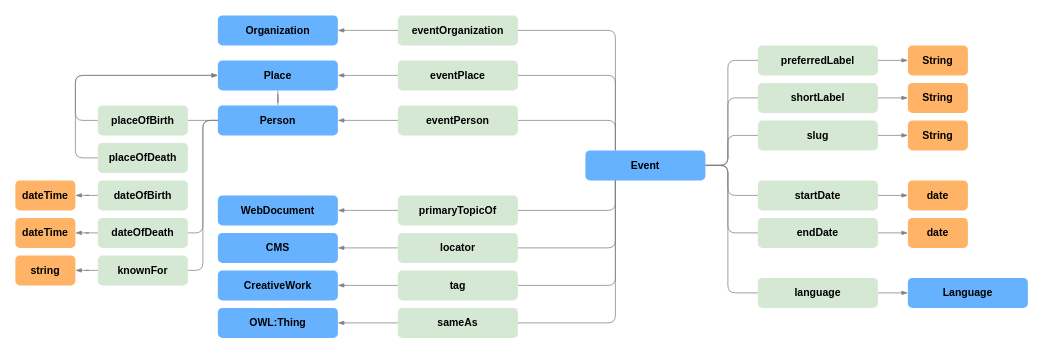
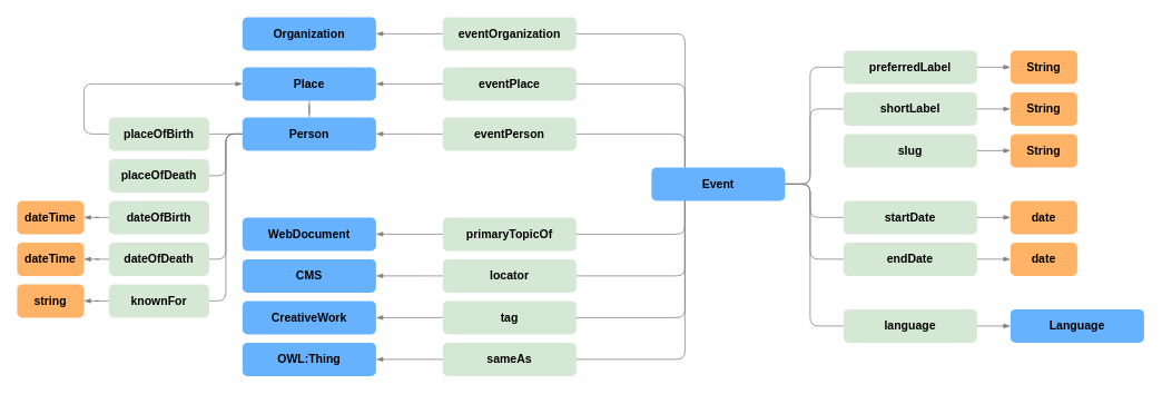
- <mxCell id="12" style="edgeStyle=orthogonalEdgeStyle;rounded=1;orthogonalLoop=1;jettySize=auto;html=1;entryX=0;entryY=0.5;entryDx=0;entryDy=0;endArrow=none;endFill=0;strokeColor=#808080;fontSize=14;" edge="1" parent="1" source="13" target="63"><mxGeometry relative="1" as="geometry"><Array as="points"><mxPoint x="970" y="220" /><mxPoint x="970" y="180" /></Array></mxGeometry></mxCell>
- <mxCell id="33" style="edgeStyle=orthogonalEdgeStyle;rounded=1;orthogonalLoop=1;jettySize=auto;html=1;endArrow=blockThin;endFill=1;strokeColor=#808080;fontSize=14;entryX=0;entryY=0.5;entryDx=0;entryDy=0;" edge="1" parent="1" source="34" target="25"><mxGeometry relative="1" as="geometry"><mxPoint x="280" y="100" as="targetPoint" /><Array as="points"><mxPoint x="100" y="210" /><mxPoint x="100" y="100" /></Array></mxGeometry></mxCell>
+ <mxCell id="15" style="edgeStyle=orthogonalEdgeStyle;rounded=1;orthogonalLoop=1;jettySize=auto;html=1;entryX=1;entryY=0.5;entryDx=0;entryDy=0;endArrow=none;endFill=0;strokeColor=#808080;fontSize=14;" edge="1" parent="1" source="19" target="34"><mxGeometry relative="1" as="geometry" /></mxCell>
